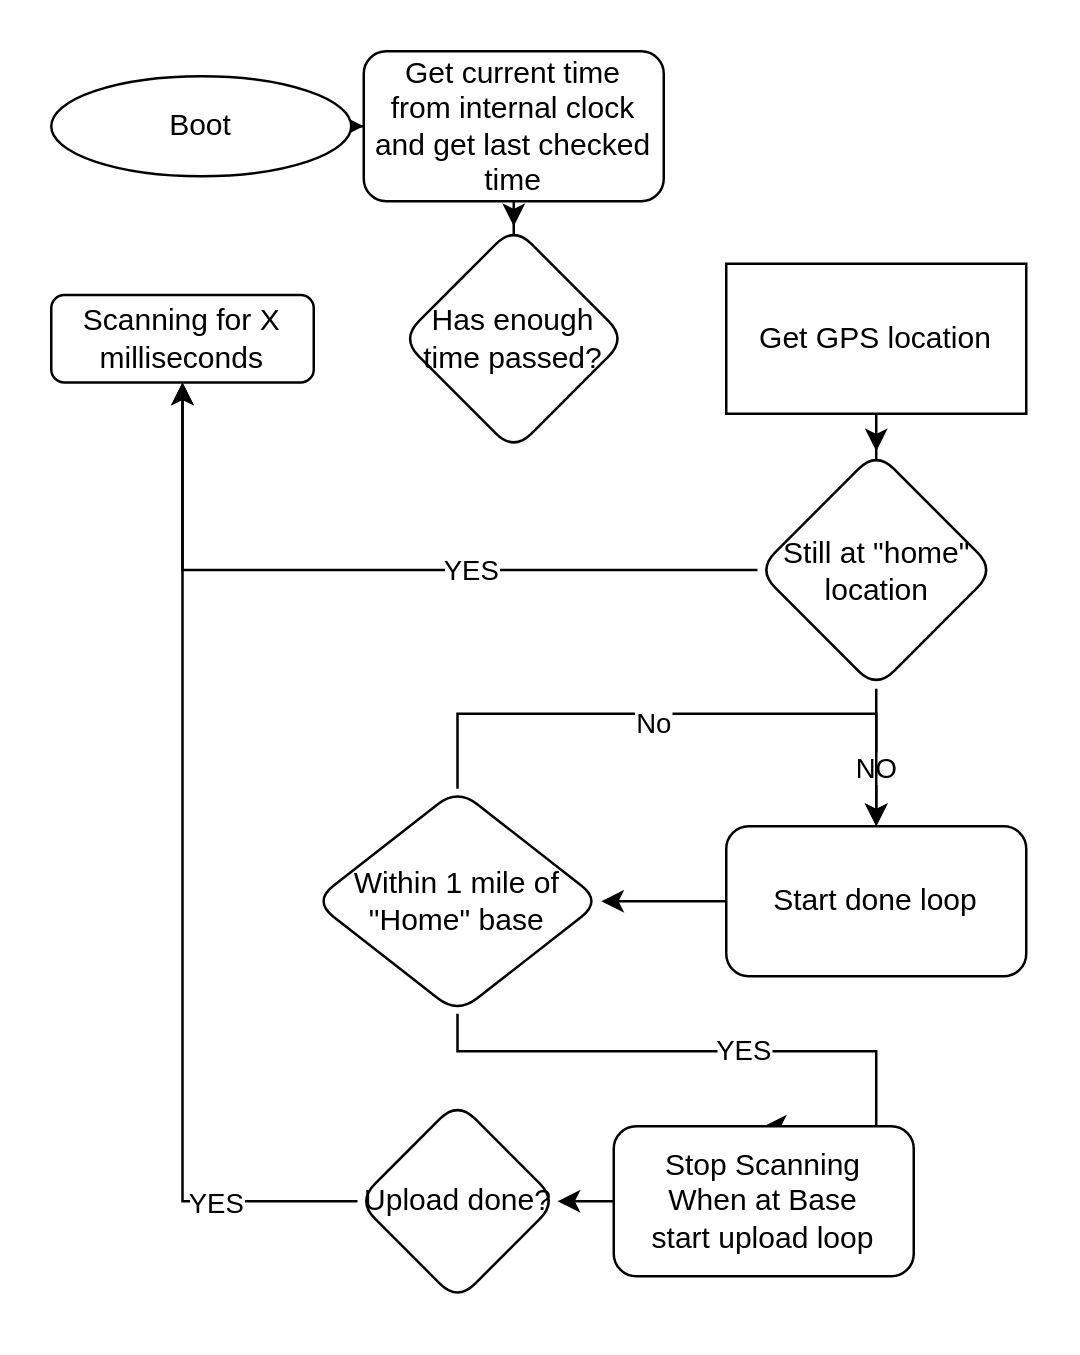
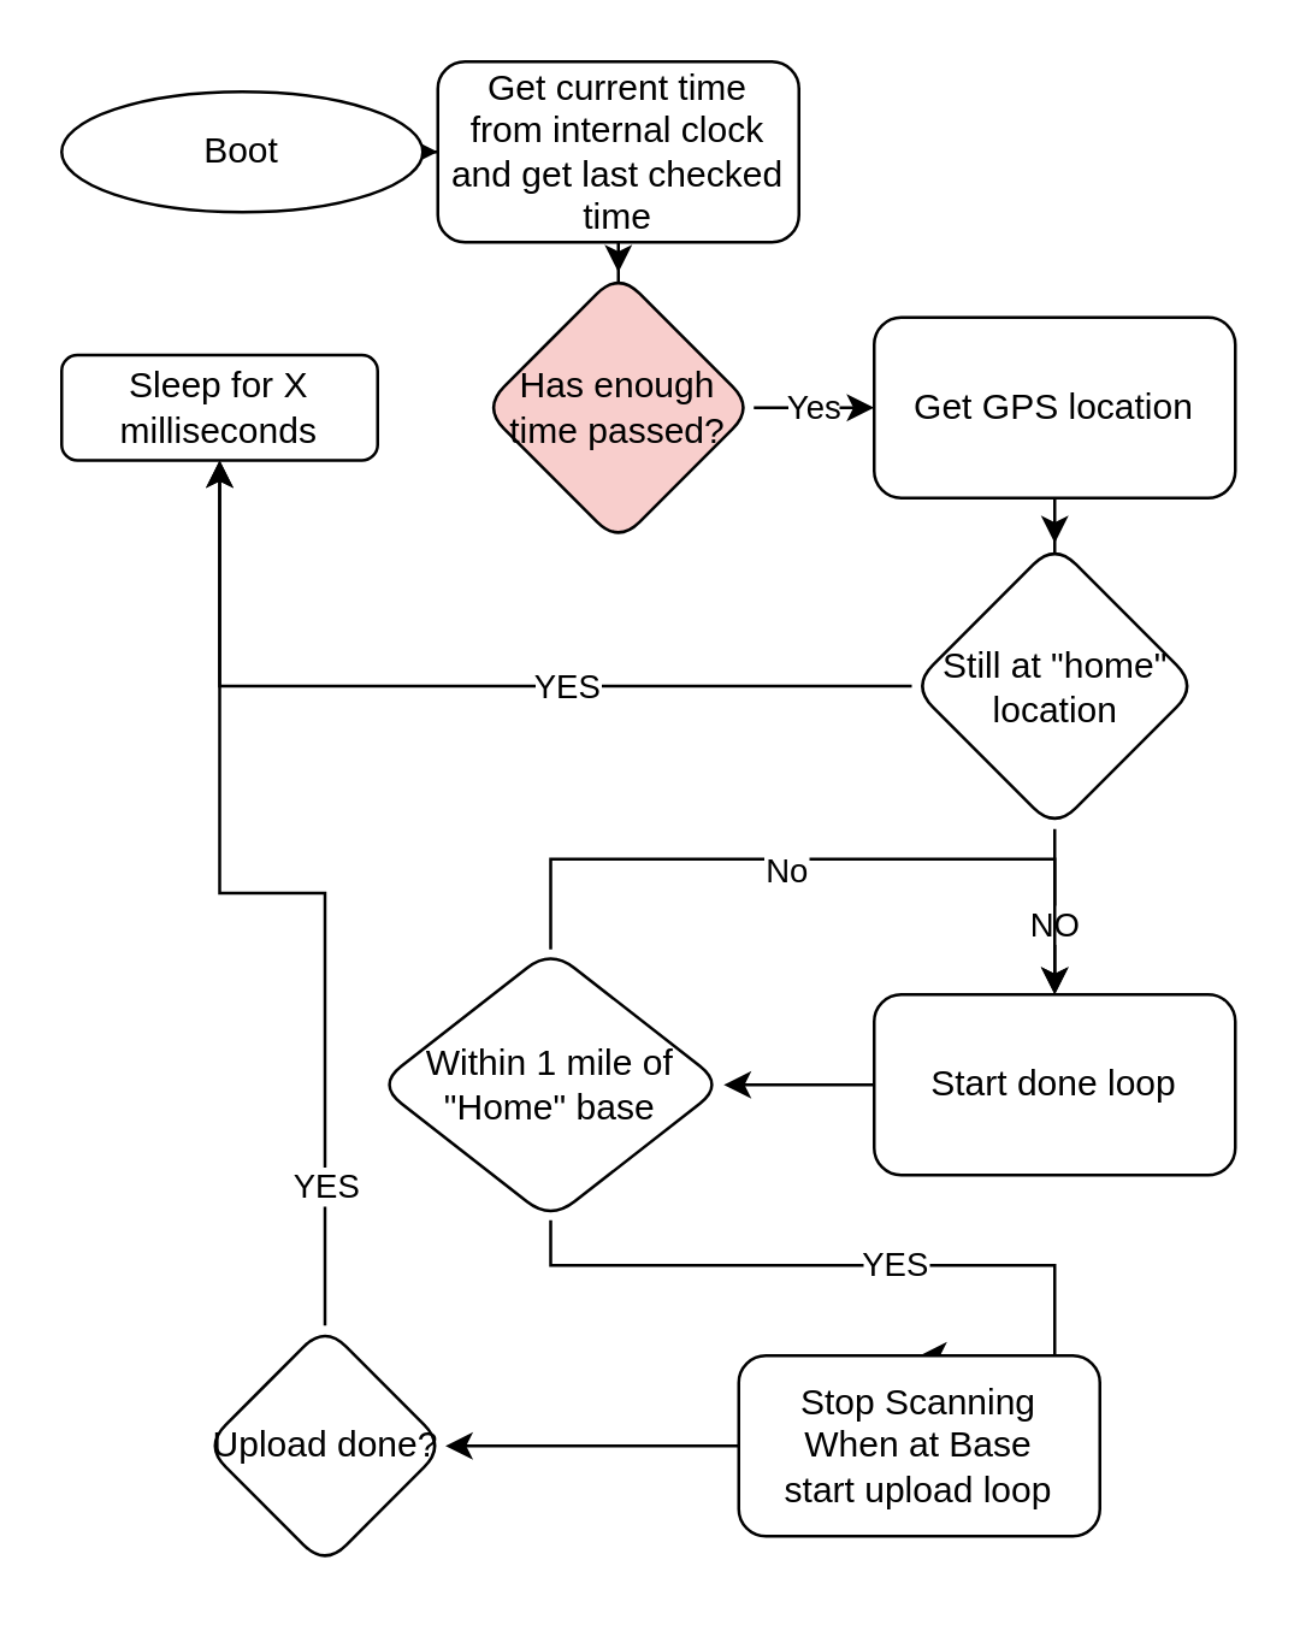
- <mxCell id="15" value="Scanning for X milliseconds" style="whiteSpace=wrap;html=1;rounded=1;shadow=0;strokeWidth=1;glass=0;" vertex="1" parent="1"><mxGeometry x="20" y="117.5" width="105" height="35" as="geometry" /></mxCell>
+ <mxCell id="15" value="Sleep for X milliseconds" style="whiteSpace=wrap;html=1;rounded=1;shadow=0;strokeWidth=1;glass=0;" vertex="1" parent="1"><mxGeometry x="20" y="117.5" width="105" height="35" as="geometry" /></mxCell>
- <mxCell id="7" value="Has enough time passed?" style="rhombus;whiteSpace=wrap;html=1;rounded=1;shadow=0;strokeWidth=1;glass=0;" vertex="1" parent="1"><mxGeometry x="160" y="90" width="90" height="90" as="geometry" /></mxCell>
+ <mxCell id="7" value="Has enough time passed?" style="rhombus;whiteSpace=wrap;html=1;rounded=1;shadow=0;strokeWidth=1;glass=0;fillColor=#f8cecc;" vertex="1" parent="1"><mxGeometry x="160" y="90" width="90" height="90" as="geometry" /></mxCell>
+ <mxCell id="6" value="Yes" style="edgeStyle=orthogonalEdgeStyle;rounded=0;orthogonalLoop=1;jettySize=auto;html=1;" edge="1" parent="1" source="7" target="9"><mxGeometry relative="1" as="geometry" /></mxCell>
- <mxCell id="9" value="Get GPS location" style="whiteSpace=wrap;html=1;shadow=0;strokeWidth=1;glass=0;rounded=0;" vertex="1" parent="1"><mxGeometry x="290" y="105" width="120" height="60" as="geometry" /></mxCell>
+ <mxCell id="9" value="Get GPS location" style="whiteSpace=wrap;html=1;rounded=1;shadow=0;strokeWidth=1;glass=0;" vertex="1" parent="1"><mxGeometry x="290" y="105" width="120" height="60" as="geometry" /></mxCell>
- <mxCell id="26" value="Upload done?" style="rhombus;whiteSpace=wrap;html=1;rounded=1;shadow=0;strokeWidth=1;glass=0;" vertex="1" parent="1"><mxGeometry x="142.5" y="440" width="80" height="80" as="geometry" /></mxCell>
+ <mxCell id="26" value="Upload done?" style="rhombus;whiteSpace=wrap;html=1;rounded=1;shadow=0;strokeWidth=1;glass=0;" vertex="1" parent="1"><mxGeometry x="67.5" y="440" width="80" height="80" as="geometry" /></mxCell>
